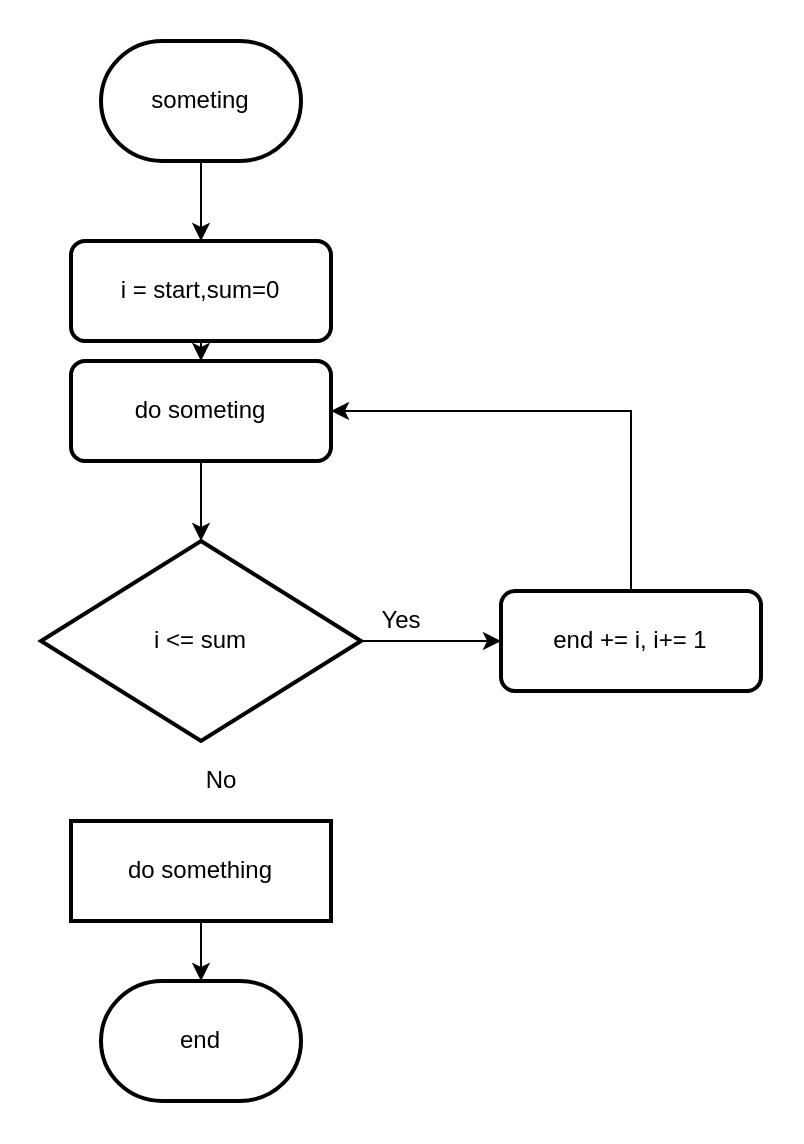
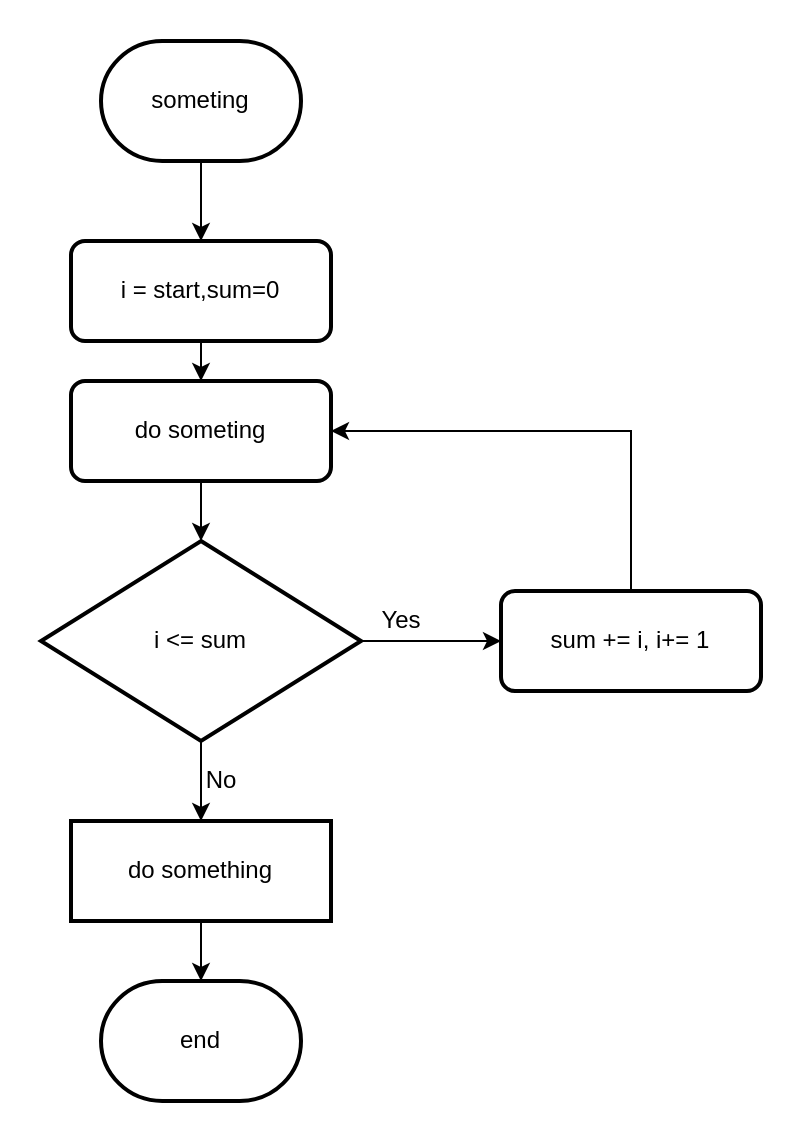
- <mxCell id="6" value="do someting" style="rounded=1;whiteSpace=wrap;html=1;absoluteArcSize=1;arcSize=14;strokeWidth=2;" vertex="1" parent="1"><mxGeometry x="35" y="180" width="130" height="50" as="geometry" /></mxCell>
+ <mxCell id="6" value="do someting" style="rounded=1;whiteSpace=wrap;html=1;absoluteArcSize=1;arcSize=14;strokeWidth=2;" vertex="1" parent="1"><mxGeometry x="35" y="190" width="130" height="50" as="geometry" /></mxCell>
- <mxCell id="13" value="end += i, i+= 1" style="rounded=1;whiteSpace=wrap;html=1;absoluteArcSize=1;arcSize=14;strokeWidth=2;" vertex="1" parent="1"><mxGeometry x="250" y="295" width="130" height="50" as="geometry" /></mxCell>
+ <mxCell id="13" value="sum += i, i+= 1" style="rounded=1;whiteSpace=wrap;html=1;absoluteArcSize=1;arcSize=14;strokeWidth=2;" vertex="1" parent="1"><mxGeometry x="250" y="295" width="130" height="50" as="geometry" /></mxCell>
+ <mxCell id="9" style="edgeStyle=orthogonalEdgeStyle;rounded=0;orthogonalLoop=1;jettySize=auto;html=1;" edge="1" parent="1" source="11" target="8"><mxGeometry relative="1" as="geometry" /></mxCell>
